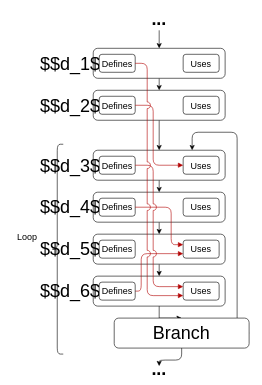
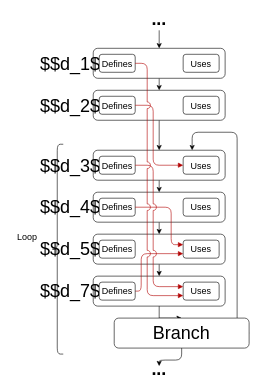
- <mxCell id="29" value="$$d_6$$" style="text;html=1;strokeColor=none;fillColor=none;align=center;verticalAlign=middle;whiteSpace=wrap;rounded=0;fontSize=30;" vertex="1" parent="1"><mxGeometry x="105" y="475" width="40" height="20" as="geometry" /></mxCell>
+ <mxCell id="29" value="$$d_7$$" style="text;html=1;strokeColor=none;fillColor=none;align=center;verticalAlign=middle;whiteSpace=wrap;rounded=0;fontSize=30;" vertex="1" parent="1"><mxGeometry x="105" y="475" width="40" height="20" as="geometry" /></mxCell>
